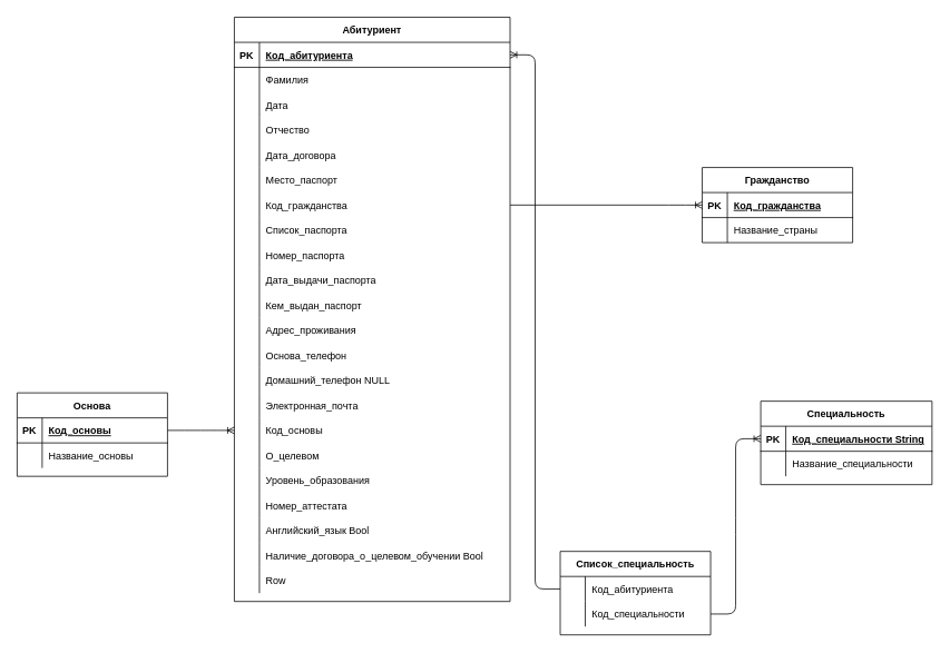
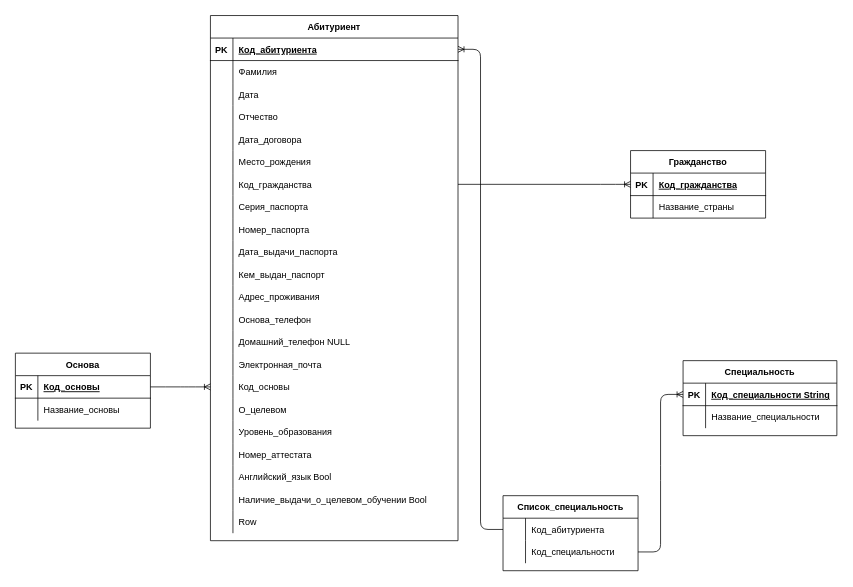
- <mxCell id="20" value="Место_паспорт" style="shape=partialRectangle;connectable=0;fillColor=none;top=0;left=0;bottom=0;right=0;align=left;spacingLeft=6;overflow=hidden;" vertex="1" parent="18"><mxGeometry x="30" width="300" height="30" as="geometry" /></mxCell>
+ <mxCell id="20" value="Место_рождения" style="shape=partialRectangle;connectable=0;fillColor=none;top=0;left=0;bottom=0;right=0;align=left;spacingLeft=6;overflow=hidden;" vertex="1" parent="18"><mxGeometry x="30" width="300" height="30" as="geometry" /></mxCell>
- <mxCell id="26" value="Список_паспорта" style="shape=partialRectangle;connectable=0;fillColor=none;top=0;left=0;bottom=0;right=0;align=left;spacingLeft=6;overflow=hidden;" vertex="1" parent="24"><mxGeometry x="30" width="300" height="30" as="geometry" /></mxCell>
+ <mxCell id="26" value="Серия_паспорта" style="shape=partialRectangle;connectable=0;fillColor=none;top=0;left=0;bottom=0;right=0;align=left;spacingLeft=6;overflow=hidden;" vertex="1" parent="24"><mxGeometry x="30" width="300" height="30" as="geometry" /></mxCell>
- <mxCell id="65" value="Наличие_договора_о_целевом_обучении Bool" style="shape=partialRectangle;connectable=0;fillColor=none;top=0;left=0;bottom=0;right=0;align=left;spacingLeft=6;overflow=hidden;" vertex="1" parent="63"><mxGeometry x="30" width="300" height="30" as="geometry" /></mxCell>
+ <mxCell id="65" value="Наличие_выдачи_о_целевом_обучении Bool" style="shape=partialRectangle;connectable=0;fillColor=none;top=0;left=0;bottom=0;right=0;align=left;spacingLeft=6;overflow=hidden;" vertex="1" parent="63"><mxGeometry x="30" width="300" height="30" as="geometry" /></mxCell>
